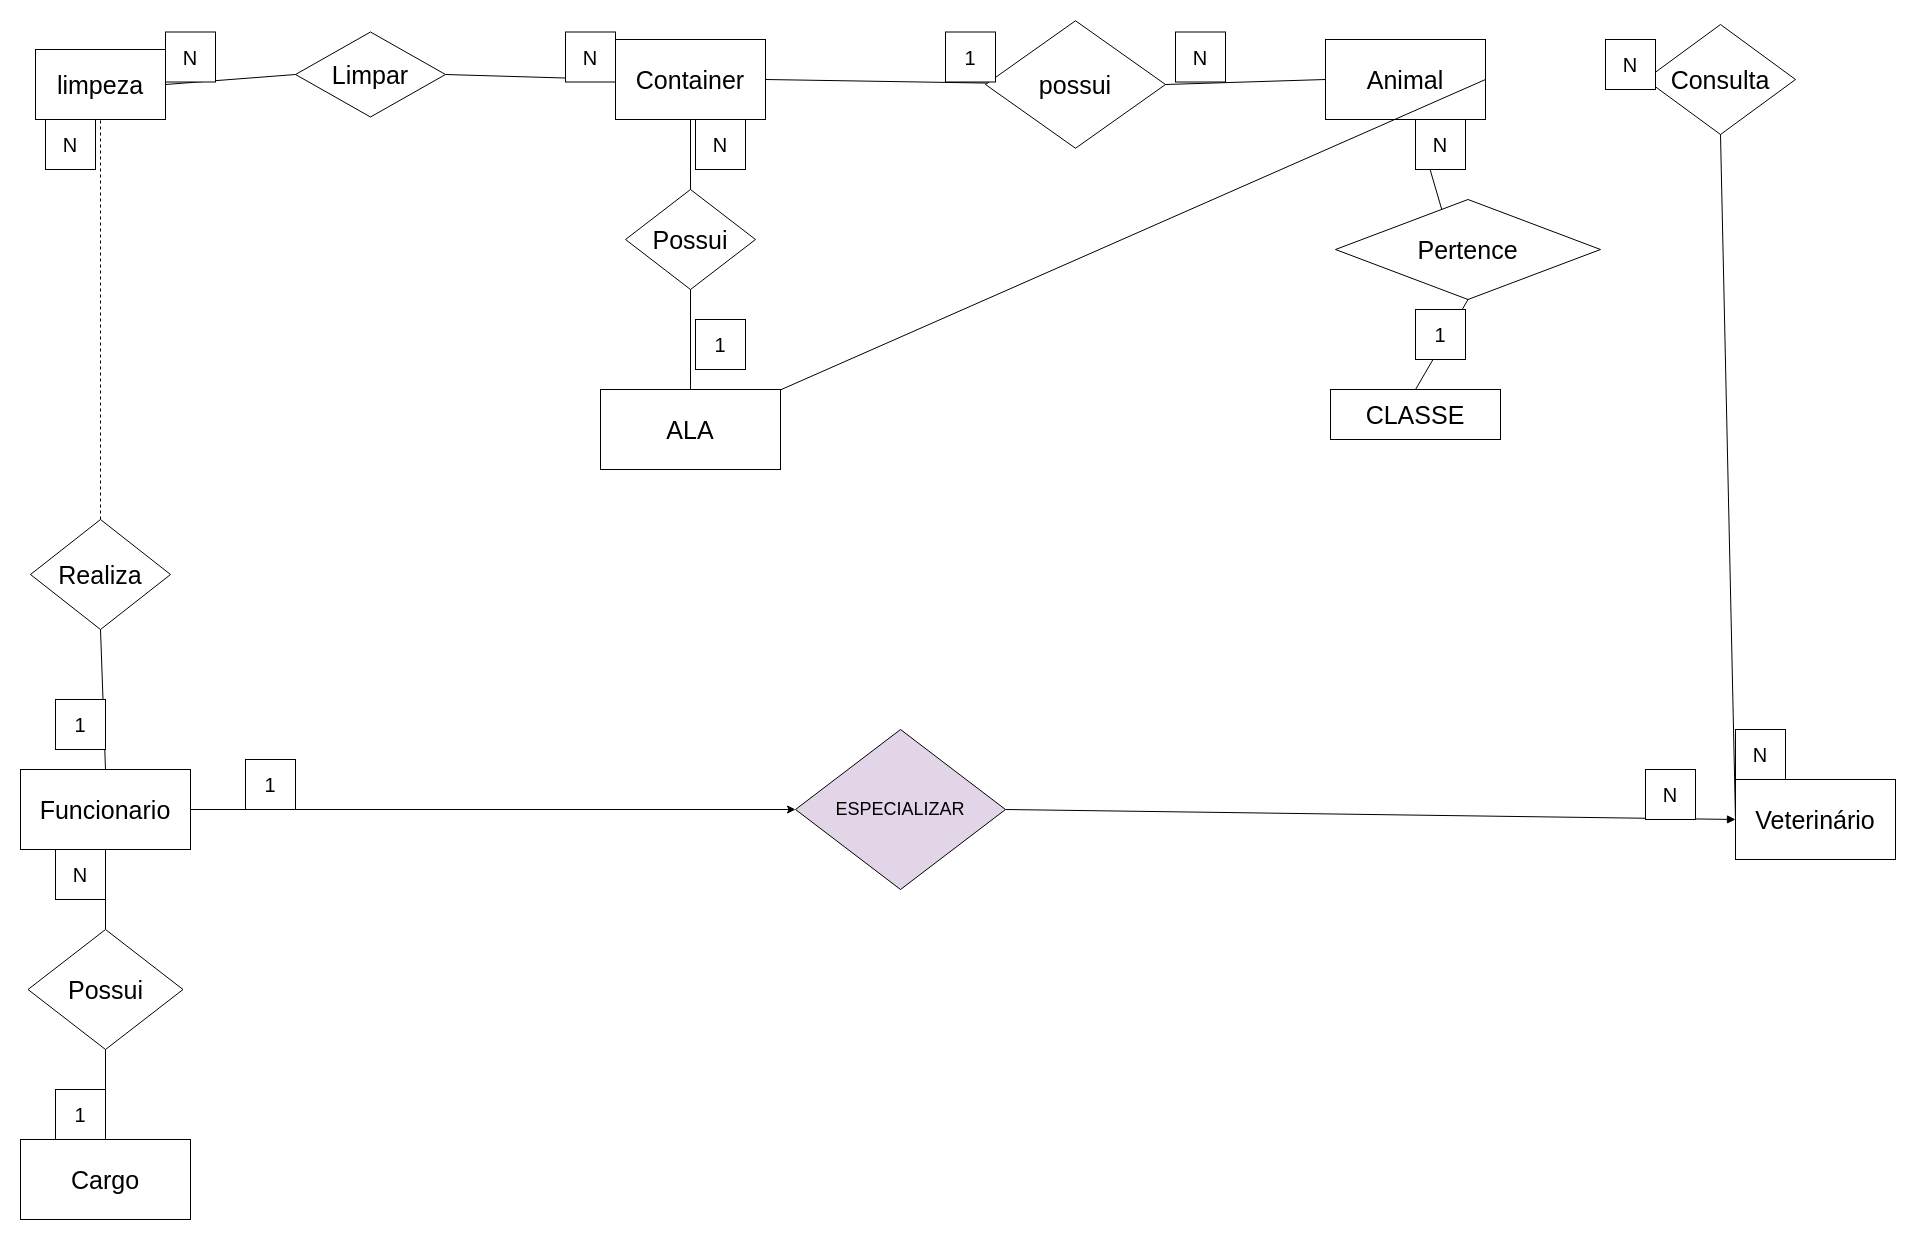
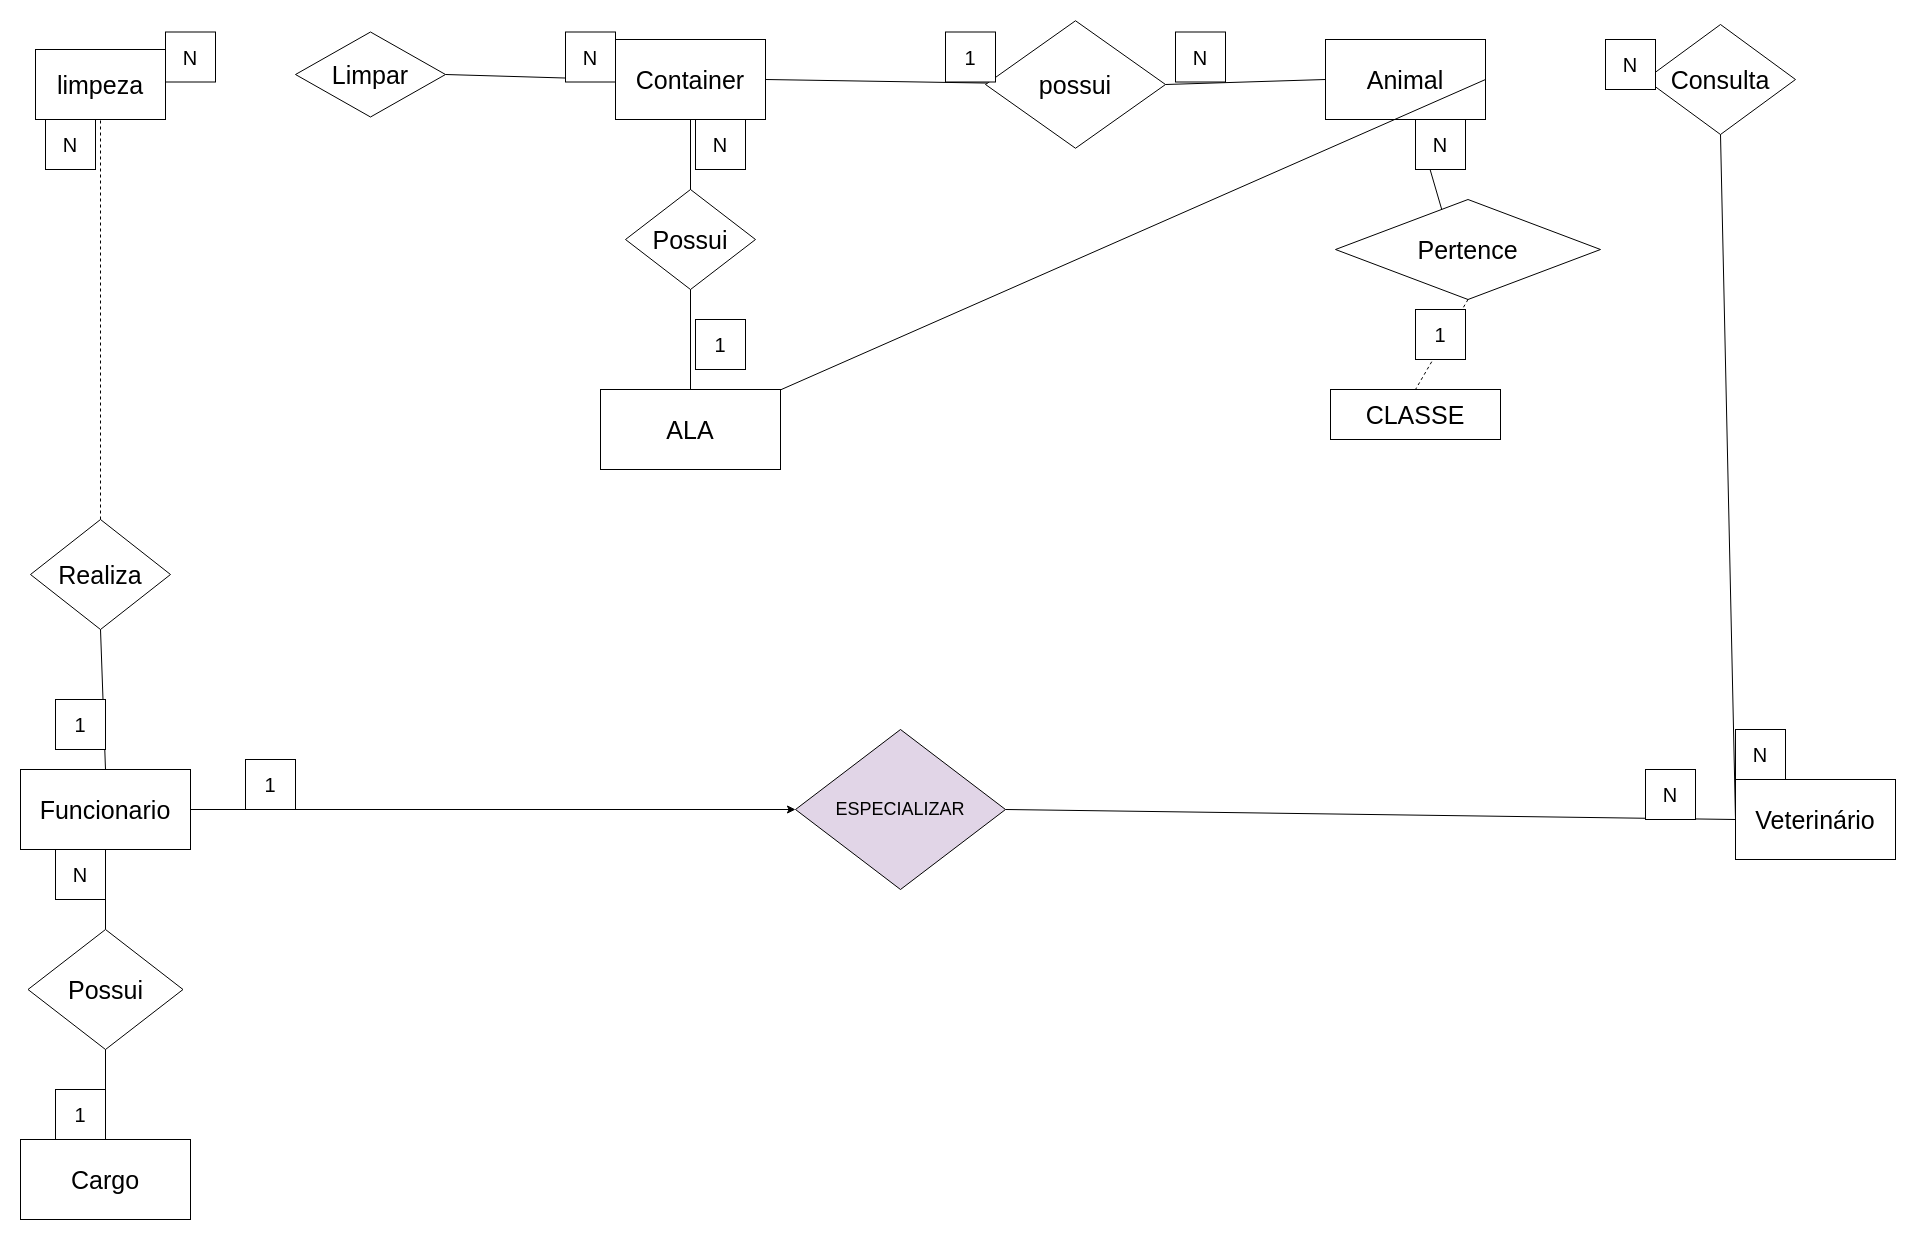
- <mxCell id="11" value="" style="endArrow=none;html=1;rounded=0;exitX=0;exitY=0.5;exitDx=0;exitDy=0;entryX=1;entryY=0.5;entryDx=0;entryDy=0;" parent="1" source="10" target="12" edge="1"><mxGeometry width="50" height="50" relative="1" as="geometry"><mxPoint x="355" y="124" as="sourcePoint" /><mxPoint x="155" y="87" as="targetPoint" /></mxGeometry></mxCell>
- <mxCell id="22" value="" style="endArrow=none;html=1;rounded=0;exitX=0.5;exitY=1;exitDx=0;exitDy=0;entryX=0.5;entryY=0;entryDx=0;entryDy=0;" parent="1" source="21" target="23" edge="1"><mxGeometry width="50" height="50" relative="1" as="geometry"><mxPoint x="1375" y="349" as="sourcePoint" /><mxPoint x="1355" y="439" as="targetPoint" /></mxGeometry></mxCell>
+ <mxCell id="22" value="" style="endArrow=none;html=1;rounded=0;exitX=0.5;exitY=1;exitDx=0;exitDy=0;entryX=0.5;entryY=0;entryDx=0;entryDy=0;dashed=1;" parent="1" source="21" target="23" edge="1"><mxGeometry width="50" height="50" relative="1" as="geometry"><mxPoint x="1375" y="349" as="sourcePoint" /><mxPoint x="1355" y="439" as="targetPoint" /></mxGeometry></mxCell>
- <mxCell id="47" value="" style="endArrow=block;html=1;rounded=0;entryX=0;entryY=0.5;entryDx=0;entryDy=0;exitX=1;exitY=0.5;exitDx=0;exitDy=0;" parent="1" target="27" edge="1" source="48"><mxGeometry width="50" height="50" relative="1" as="geometry"><mxPoint x="1155" y="819" as="sourcePoint" /><mxPoint x="1735" y="809" as="targetPoint" /></mxGeometry></mxCell>
+ <mxCell id="47" value="" style="endArrow=none;html=1;rounded=0;entryX=0;entryY=0.5;entryDx=0;entryDy=0;exitX=1;exitY=0.5;exitDx=0;exitDy=0;" parent="1" target="27" edge="1" source="48"><mxGeometry width="50" height="50" relative="1" as="geometry"><mxPoint x="1155" y="819" as="sourcePoint" /><mxPoint x="1735" y="809" as="targetPoint" /></mxGeometry></mxCell>
